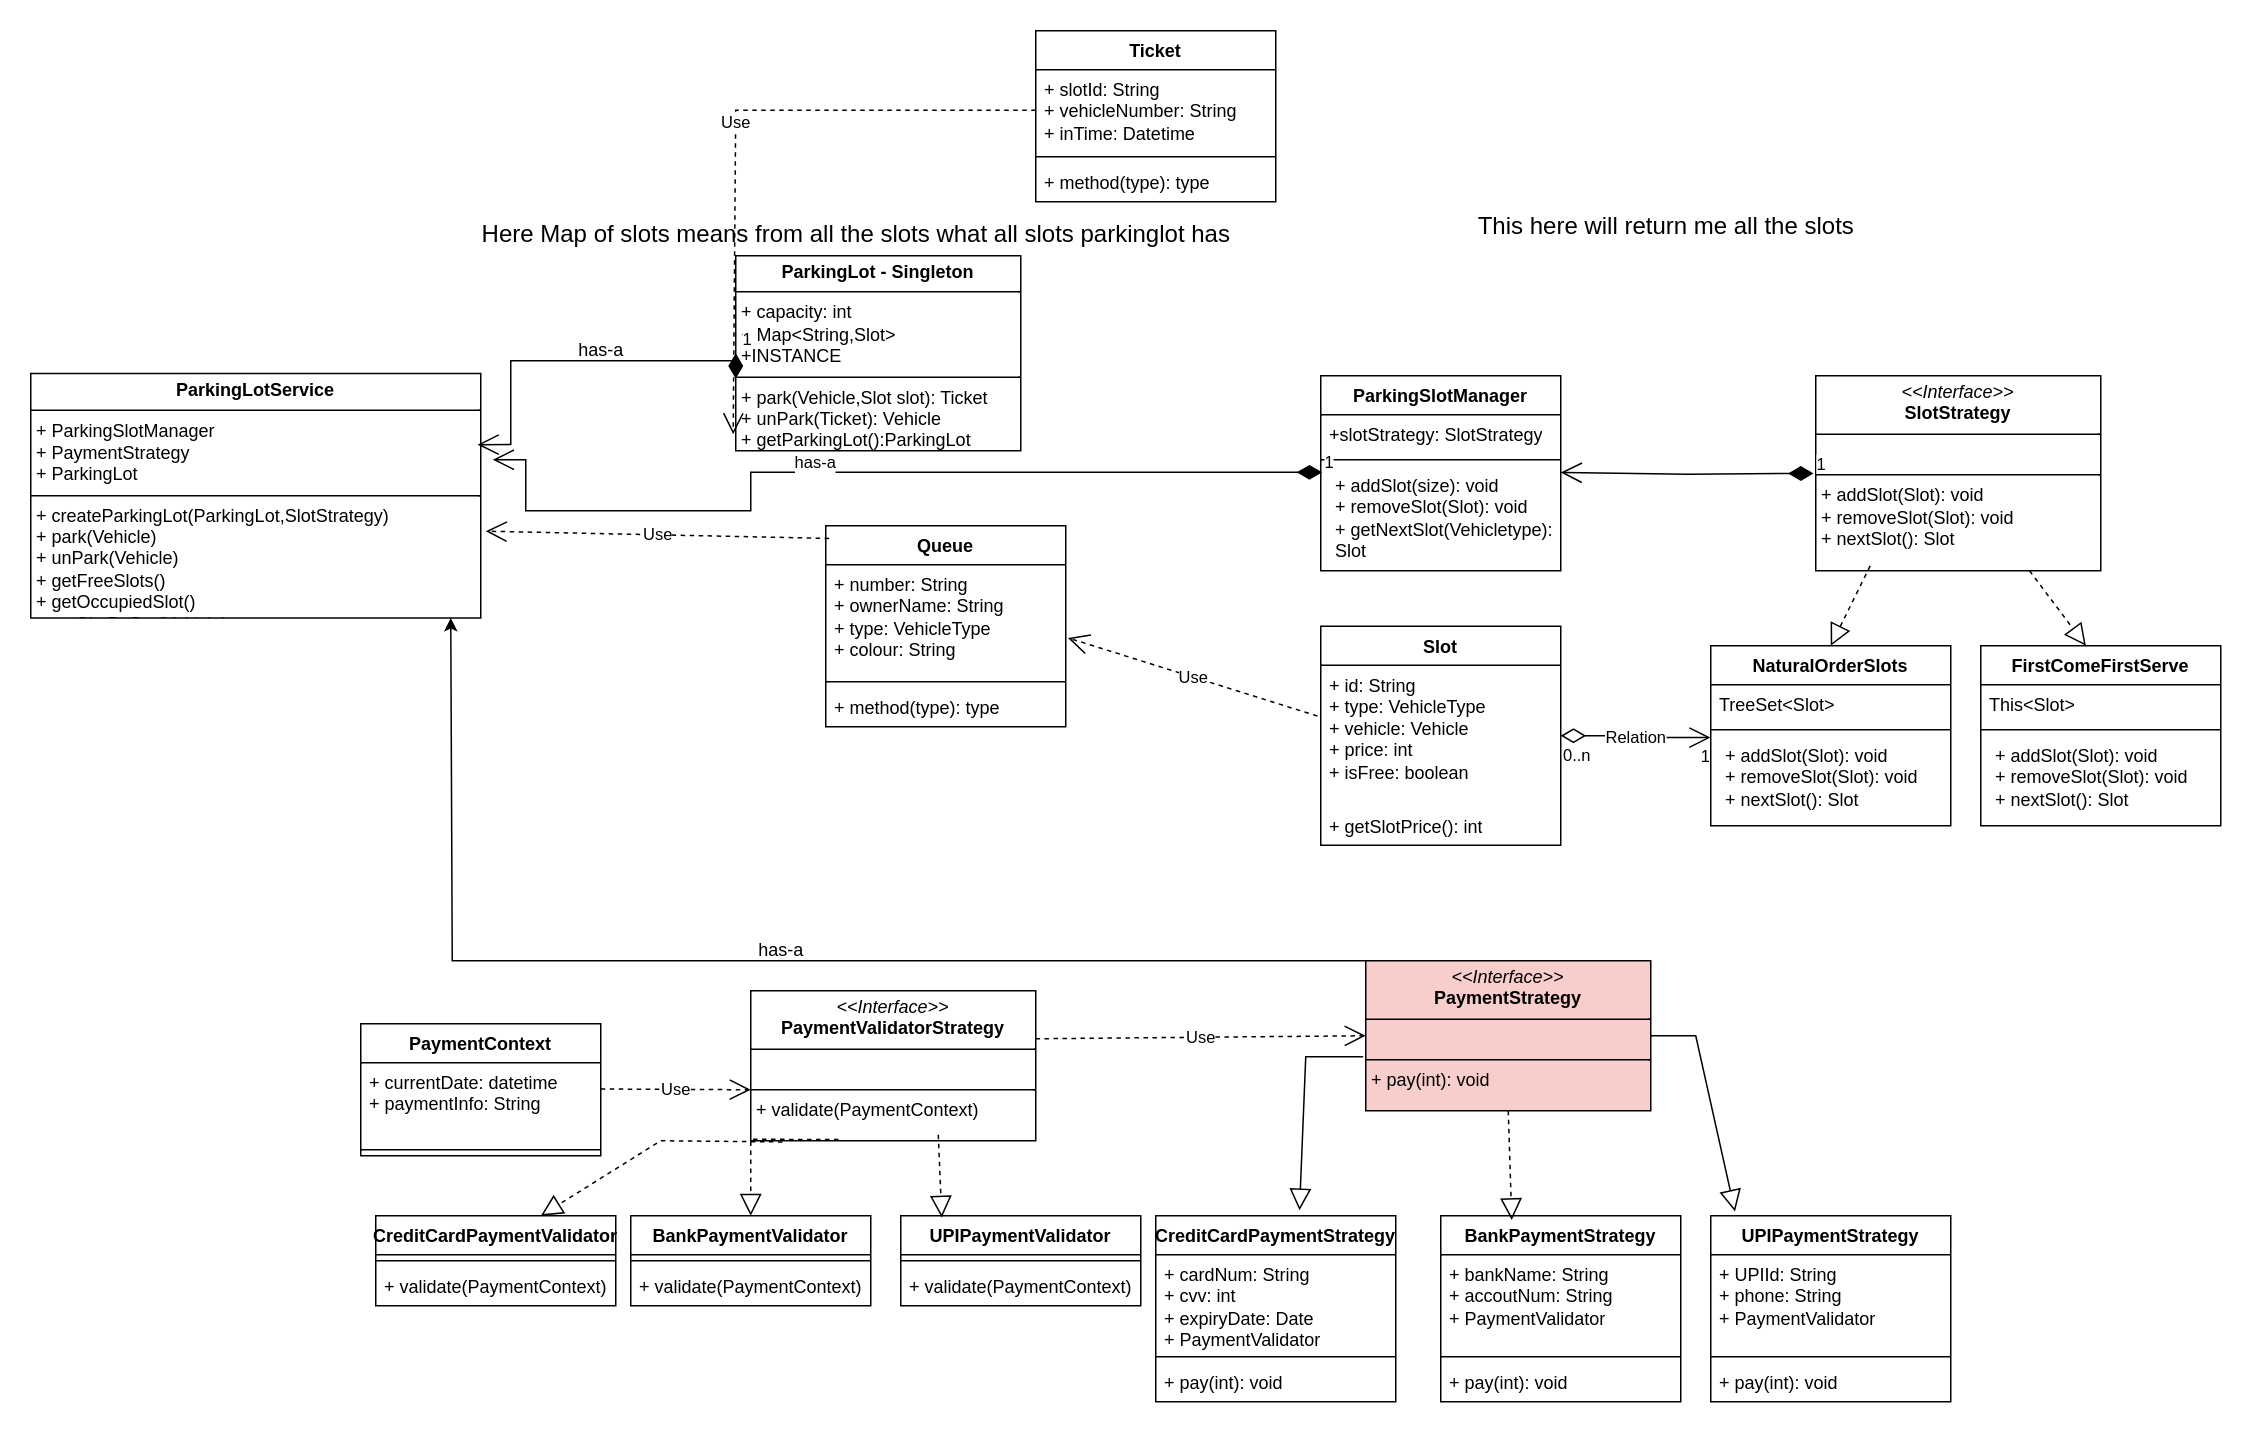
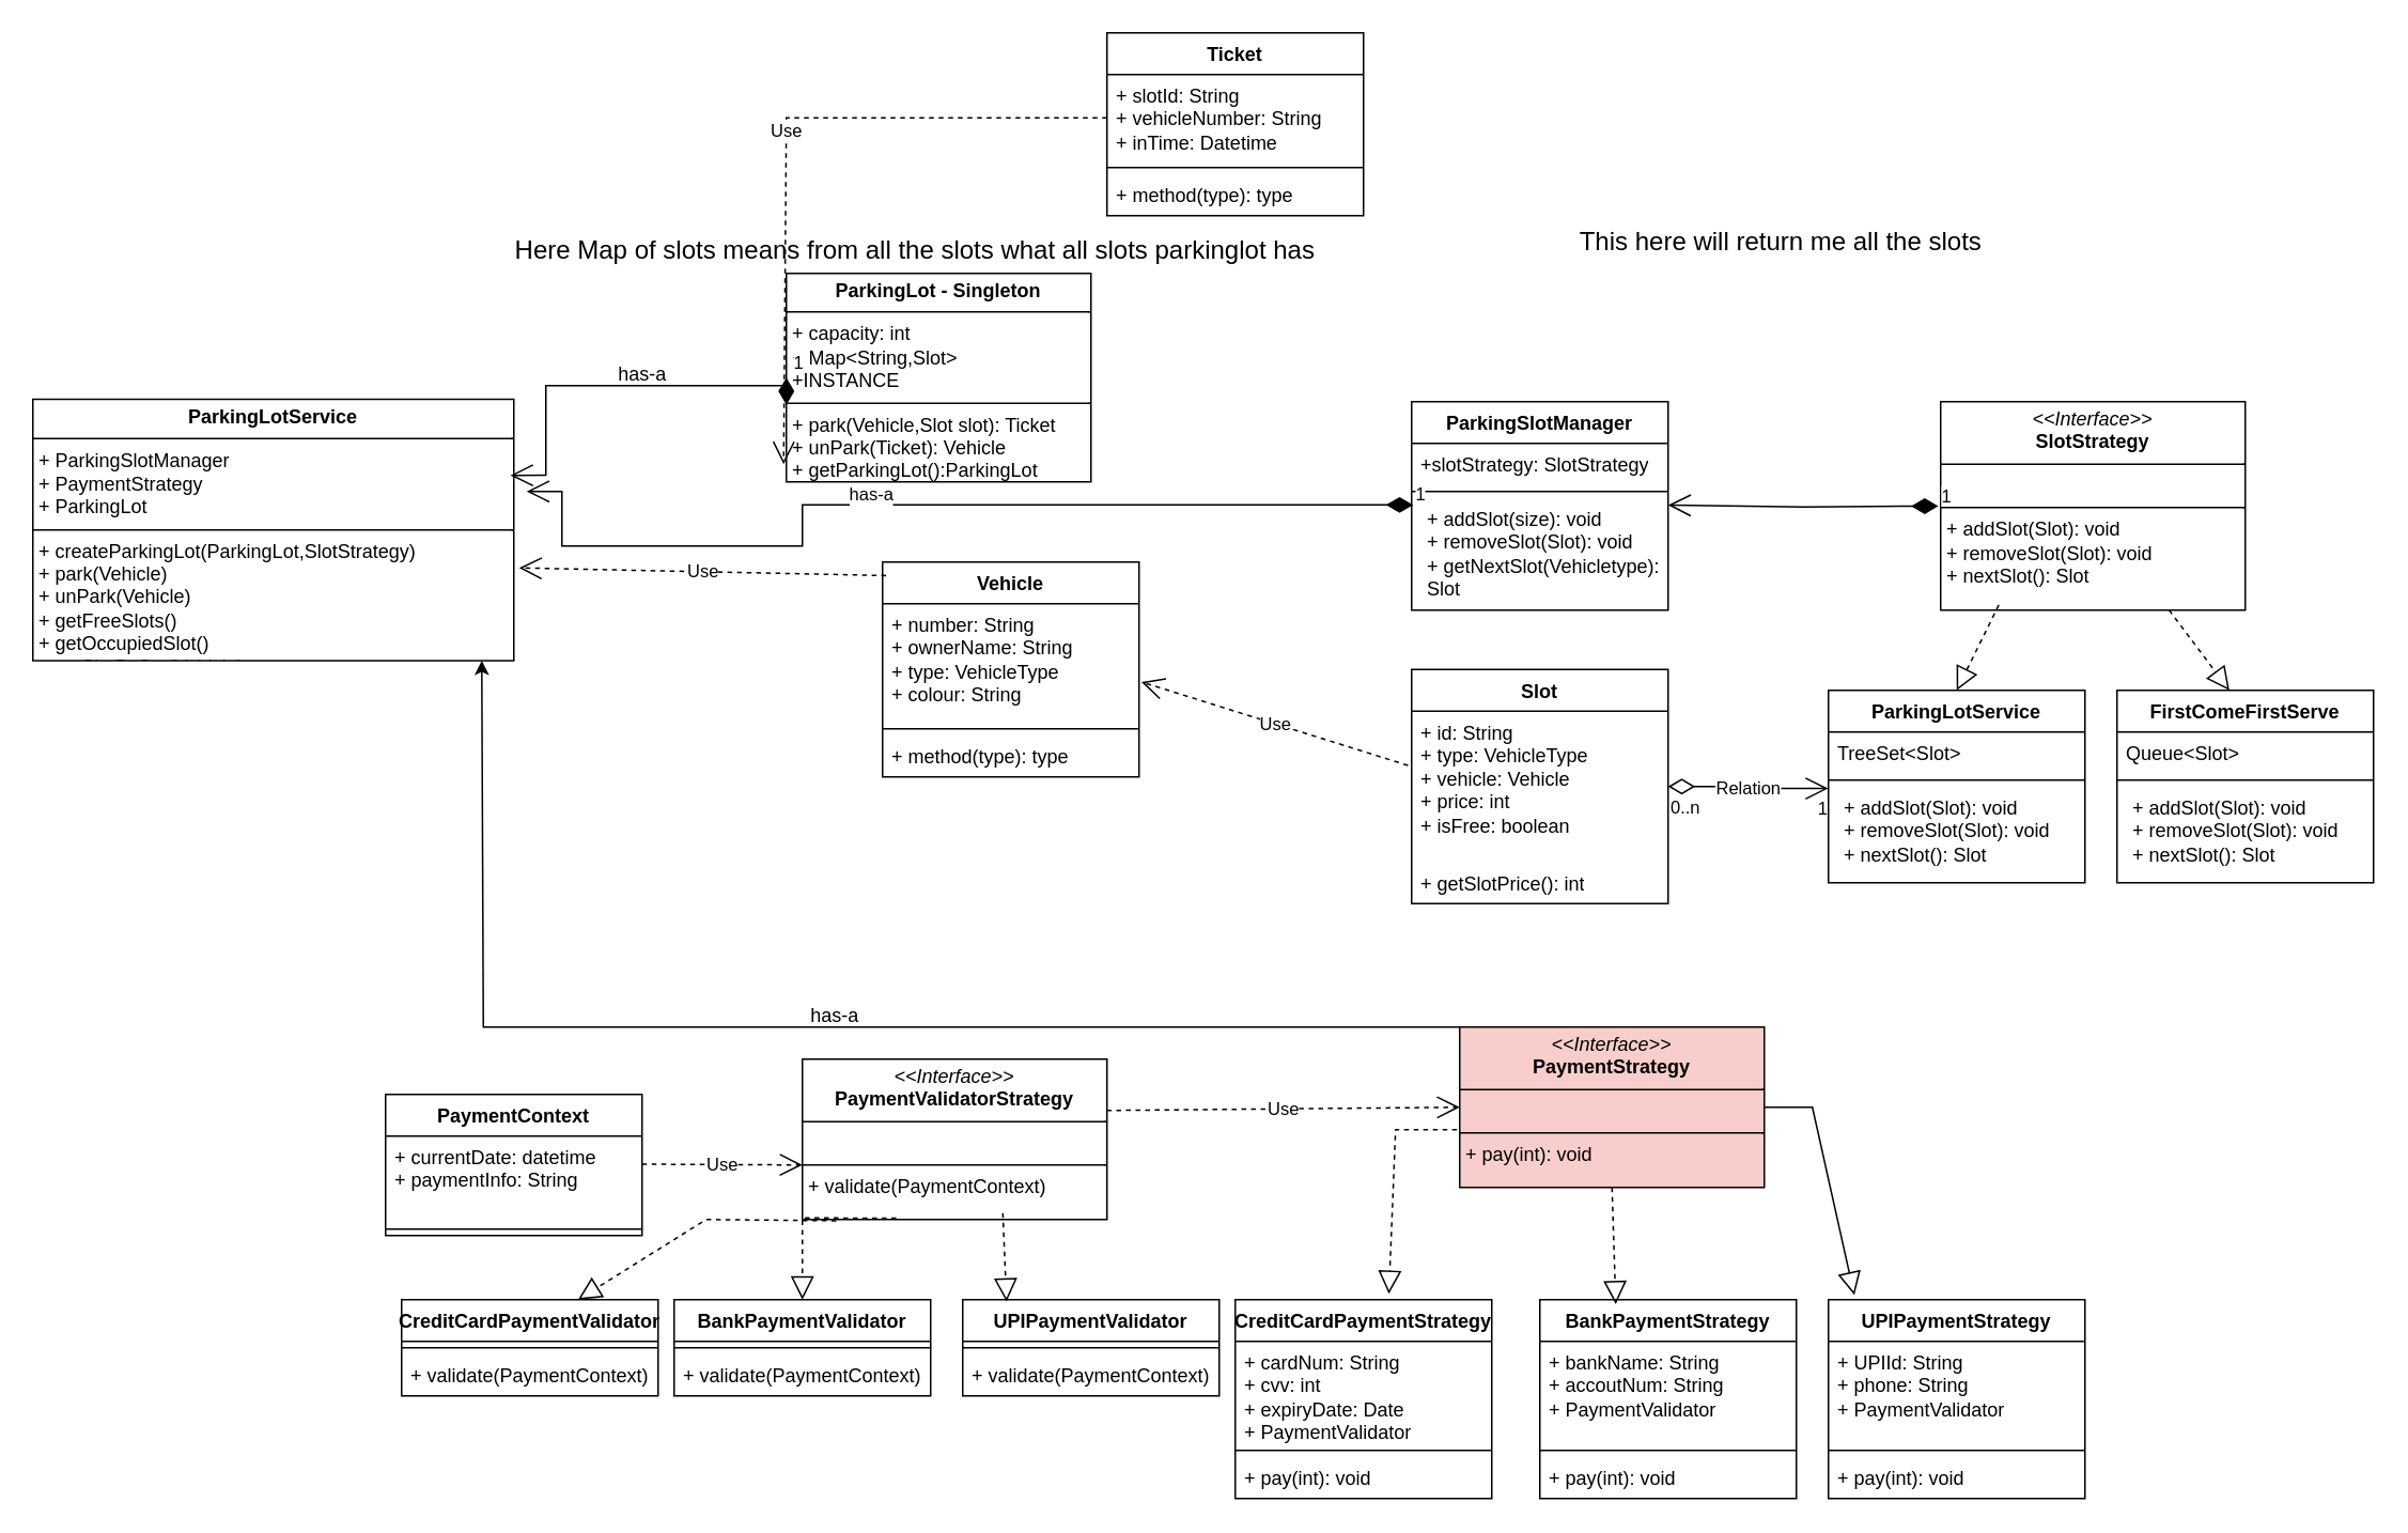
- <mxCell id="2" value="Queue" style="swimlane;fontStyle=1;align=center;verticalAlign=top;childLayout=stackLayout;horizontal=1;startSize=26;horizontalStack=0;resizeParent=1;resizeParentMax=0;resizeLast=0;collapsible=1;marginBottom=0;whiteSpace=wrap;html=1;" vertex="1" parent="1"><mxGeometry x="550" y="350" width="160" height="134" as="geometry" /></mxCell>
+ <mxCell id="2" value="Vehicle" style="swimlane;fontStyle=1;align=center;verticalAlign=top;childLayout=stackLayout;horizontal=1;startSize=26;horizontalStack=0;resizeParent=1;resizeParentMax=0;resizeLast=0;collapsible=1;marginBottom=0;whiteSpace=wrap;html=1;" vertex="1" parent="1"><mxGeometry x="550" y="350" width="160" height="134" as="geometry" /></mxCell>
- <mxCell id="22" value="NaturalOrderSlots" style="swimlane;fontStyle=1;align=center;verticalAlign=top;childLayout=stackLayout;horizontal=1;startSize=26;horizontalStack=0;resizeParent=1;resizeParentMax=0;resizeLast=0;collapsible=1;marginBottom=0;whiteSpace=wrap;html=1;" vertex="1" parent="1"><mxGeometry x="1140" y="430" width="160" height="120" as="geometry" /></mxCell>
+ <mxCell id="22" value="ParkingLotService" style="swimlane;fontStyle=1;align=center;verticalAlign=top;childLayout=stackLayout;horizontal=1;startSize=26;horizontalStack=0;resizeParent=1;resizeParentMax=0;resizeLast=0;collapsible=1;marginBottom=0;whiteSpace=wrap;html=1;" vertex="1" parent="1"><mxGeometry x="1140" y="430" width="160" height="120" as="geometry" /></mxCell>
- <mxCell id="19" value="This&amp;lt;Slot&amp;gt;" style="text;strokeColor=none;fillColor=none;align=left;verticalAlign=top;spacingLeft=4;spacingRight=4;overflow=hidden;rotatable=0;points=[[0,0.5],[1,0.5]];portConstraint=eastwest;whiteSpace=wrap;html=1;" vertex="1" parent="18"><mxGeometry y="26" width="160" height="26" as="geometry" /></mxCell>
+ <mxCell id="19" value="Queue&amp;lt;Slot&amp;gt;" style="text;strokeColor=none;fillColor=none;align=left;verticalAlign=top;spacingLeft=4;spacingRight=4;overflow=hidden;rotatable=0;points=[[0,0.5],[1,0.5]];portConstraint=eastwest;whiteSpace=wrap;html=1;" vertex="1" parent="18"><mxGeometry y="26" width="160" height="26" as="geometry" /></mxCell>
- <mxCell id="42" value="" style="endArrow=block;dashed=0;endFill=0;endSize=12;html=1;rounded=0;exitX=-0.009;exitY=0.64;exitDx=0;exitDy=0;exitPerimeter=0;entryX=0.599;entryY=-0.029;entryDx=0;entryDy=0;entryPerimeter=0;" edge="1" parent="1" source="33" target="34"><mxGeometry width="160" relative="1" as="geometry"><mxPoint x="1000" y="810" as="sourcePoint" /><mxPoint x="1160" y="810" as="targetPoint" /><Array as="points"><mxPoint x="870" y="704" /></Array></mxGeometry></mxCell>
+ <mxCell id="42" value="" style="endArrow=block;dashed=1;endFill=0;endSize=12;html=1;rounded=0;exitX=-0.009;exitY=0.64;exitDx=0;exitDy=0;exitPerimeter=0;entryX=0.599;entryY=-0.029;entryDx=0;entryDy=0;entryPerimeter=0;" edge="1" parent="1" source="33" target="34"><mxGeometry width="160" relative="1" as="geometry"><mxPoint x="1000" y="810" as="sourcePoint" /><mxPoint x="1160" y="810" as="targetPoint" /><Array as="points"><mxPoint x="870" y="704" /></Array></mxGeometry></mxCell>
